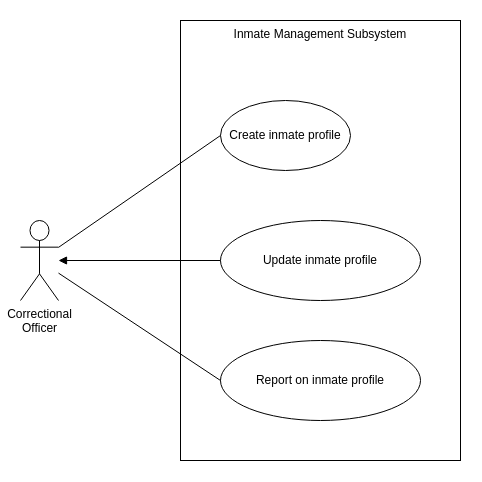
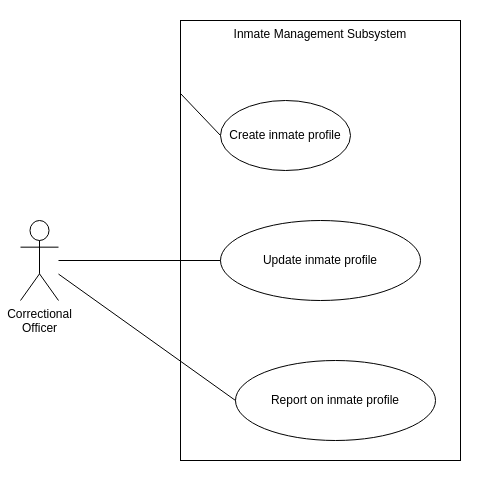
- <mxCell id="7" value="" style="endArrow=none;html=1;rounded=0;exitX=0;exitY=0.5;exitDx=0;exitDy=0;fontSize=12;" edge="1" parent="1" source="4" target="3"><mxGeometry width="50" height="50" relative="1" as="geometry"><mxPoint x="1" y="720" as="sourcePoint" /><mxPoint x="96" y="620" as="targetPoint" /></mxGeometry></mxCell>
+ <mxCell id="7" value="" style="endArrow=none;html=1;rounded=0;exitX=0;exitY=0.5;exitDx=0;exitDy=0;fontSize=12;" edge="1" parent="1" source="4" target="2"><mxGeometry width="50" height="50" relative="1" as="geometry"><mxPoint x="1" y="720" as="sourcePoint" /><mxPoint x="96" y="620" as="targetPoint" /></mxGeometry></mxCell>
- <mxCell id="8" value="" style="endArrow=block;html=1;rounded=0;exitX=0;exitY=0.5;exitDx=0;exitDy=0;fontSize=12;" edge="1" parent="1" source="5" target="3"><mxGeometry width="50" height="50" relative="1" as="geometry"><mxPoint x="229" y="170" as="sourcePoint" /><mxPoint x="115" y="342" as="targetPoint" /></mxGeometry></mxCell>
+ <mxCell id="8" value="" style="endArrow=none;html=1;rounded=0;exitX=0;exitY=0.5;exitDx=0;exitDy=0;fontSize=12;" edge="1" parent="1" source="5" target="3"><mxGeometry width="50" height="50" relative="1" as="geometry"><mxPoint x="229" y="170" as="sourcePoint" /><mxPoint x="115" y="342" as="targetPoint" /></mxGeometry></mxCell>
- <mxCell id="6" value="Report on inmate profile" style="ellipse;whiteSpace=wrap;html=1;fontSize=12;fillColor=none;" vertex="1" parent="1"><mxGeometry x="220" y="340" width="200" height="80" as="geometry" /></mxCell>
+ <mxCell id="6" value="Report on inmate profile" style="ellipse;whiteSpace=wrap;html=1;fontSize=12;fillColor=none;" vertex="1" parent="1"><mxGeometry x="235" y="360" width="200" height="80" as="geometry" /></mxCell>
